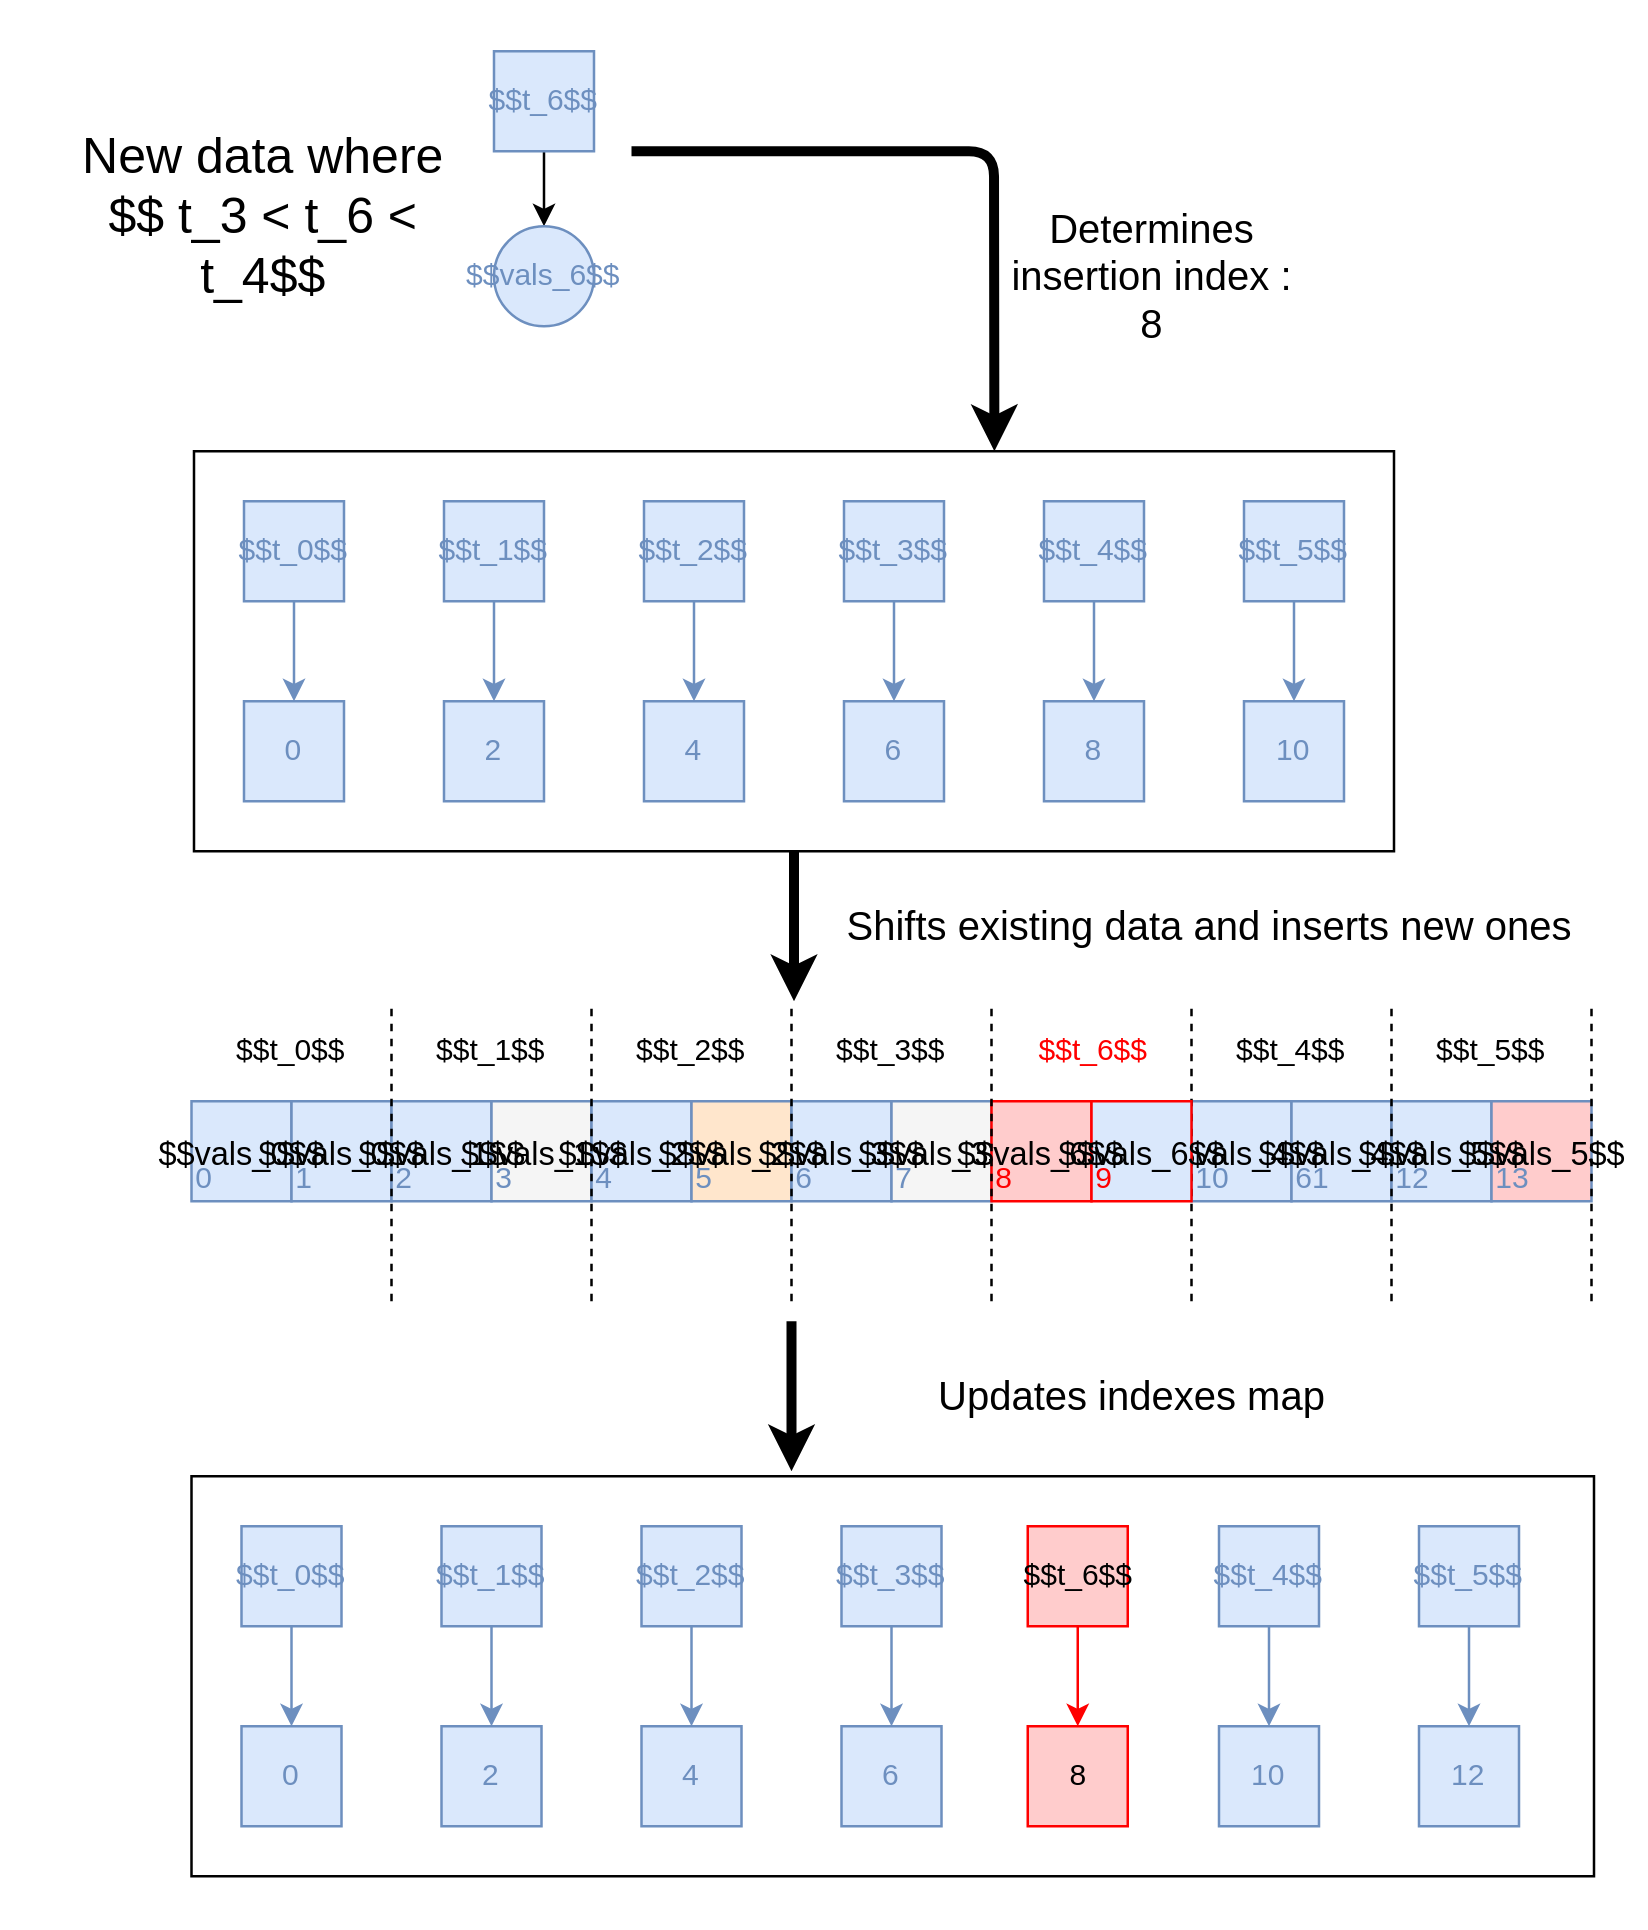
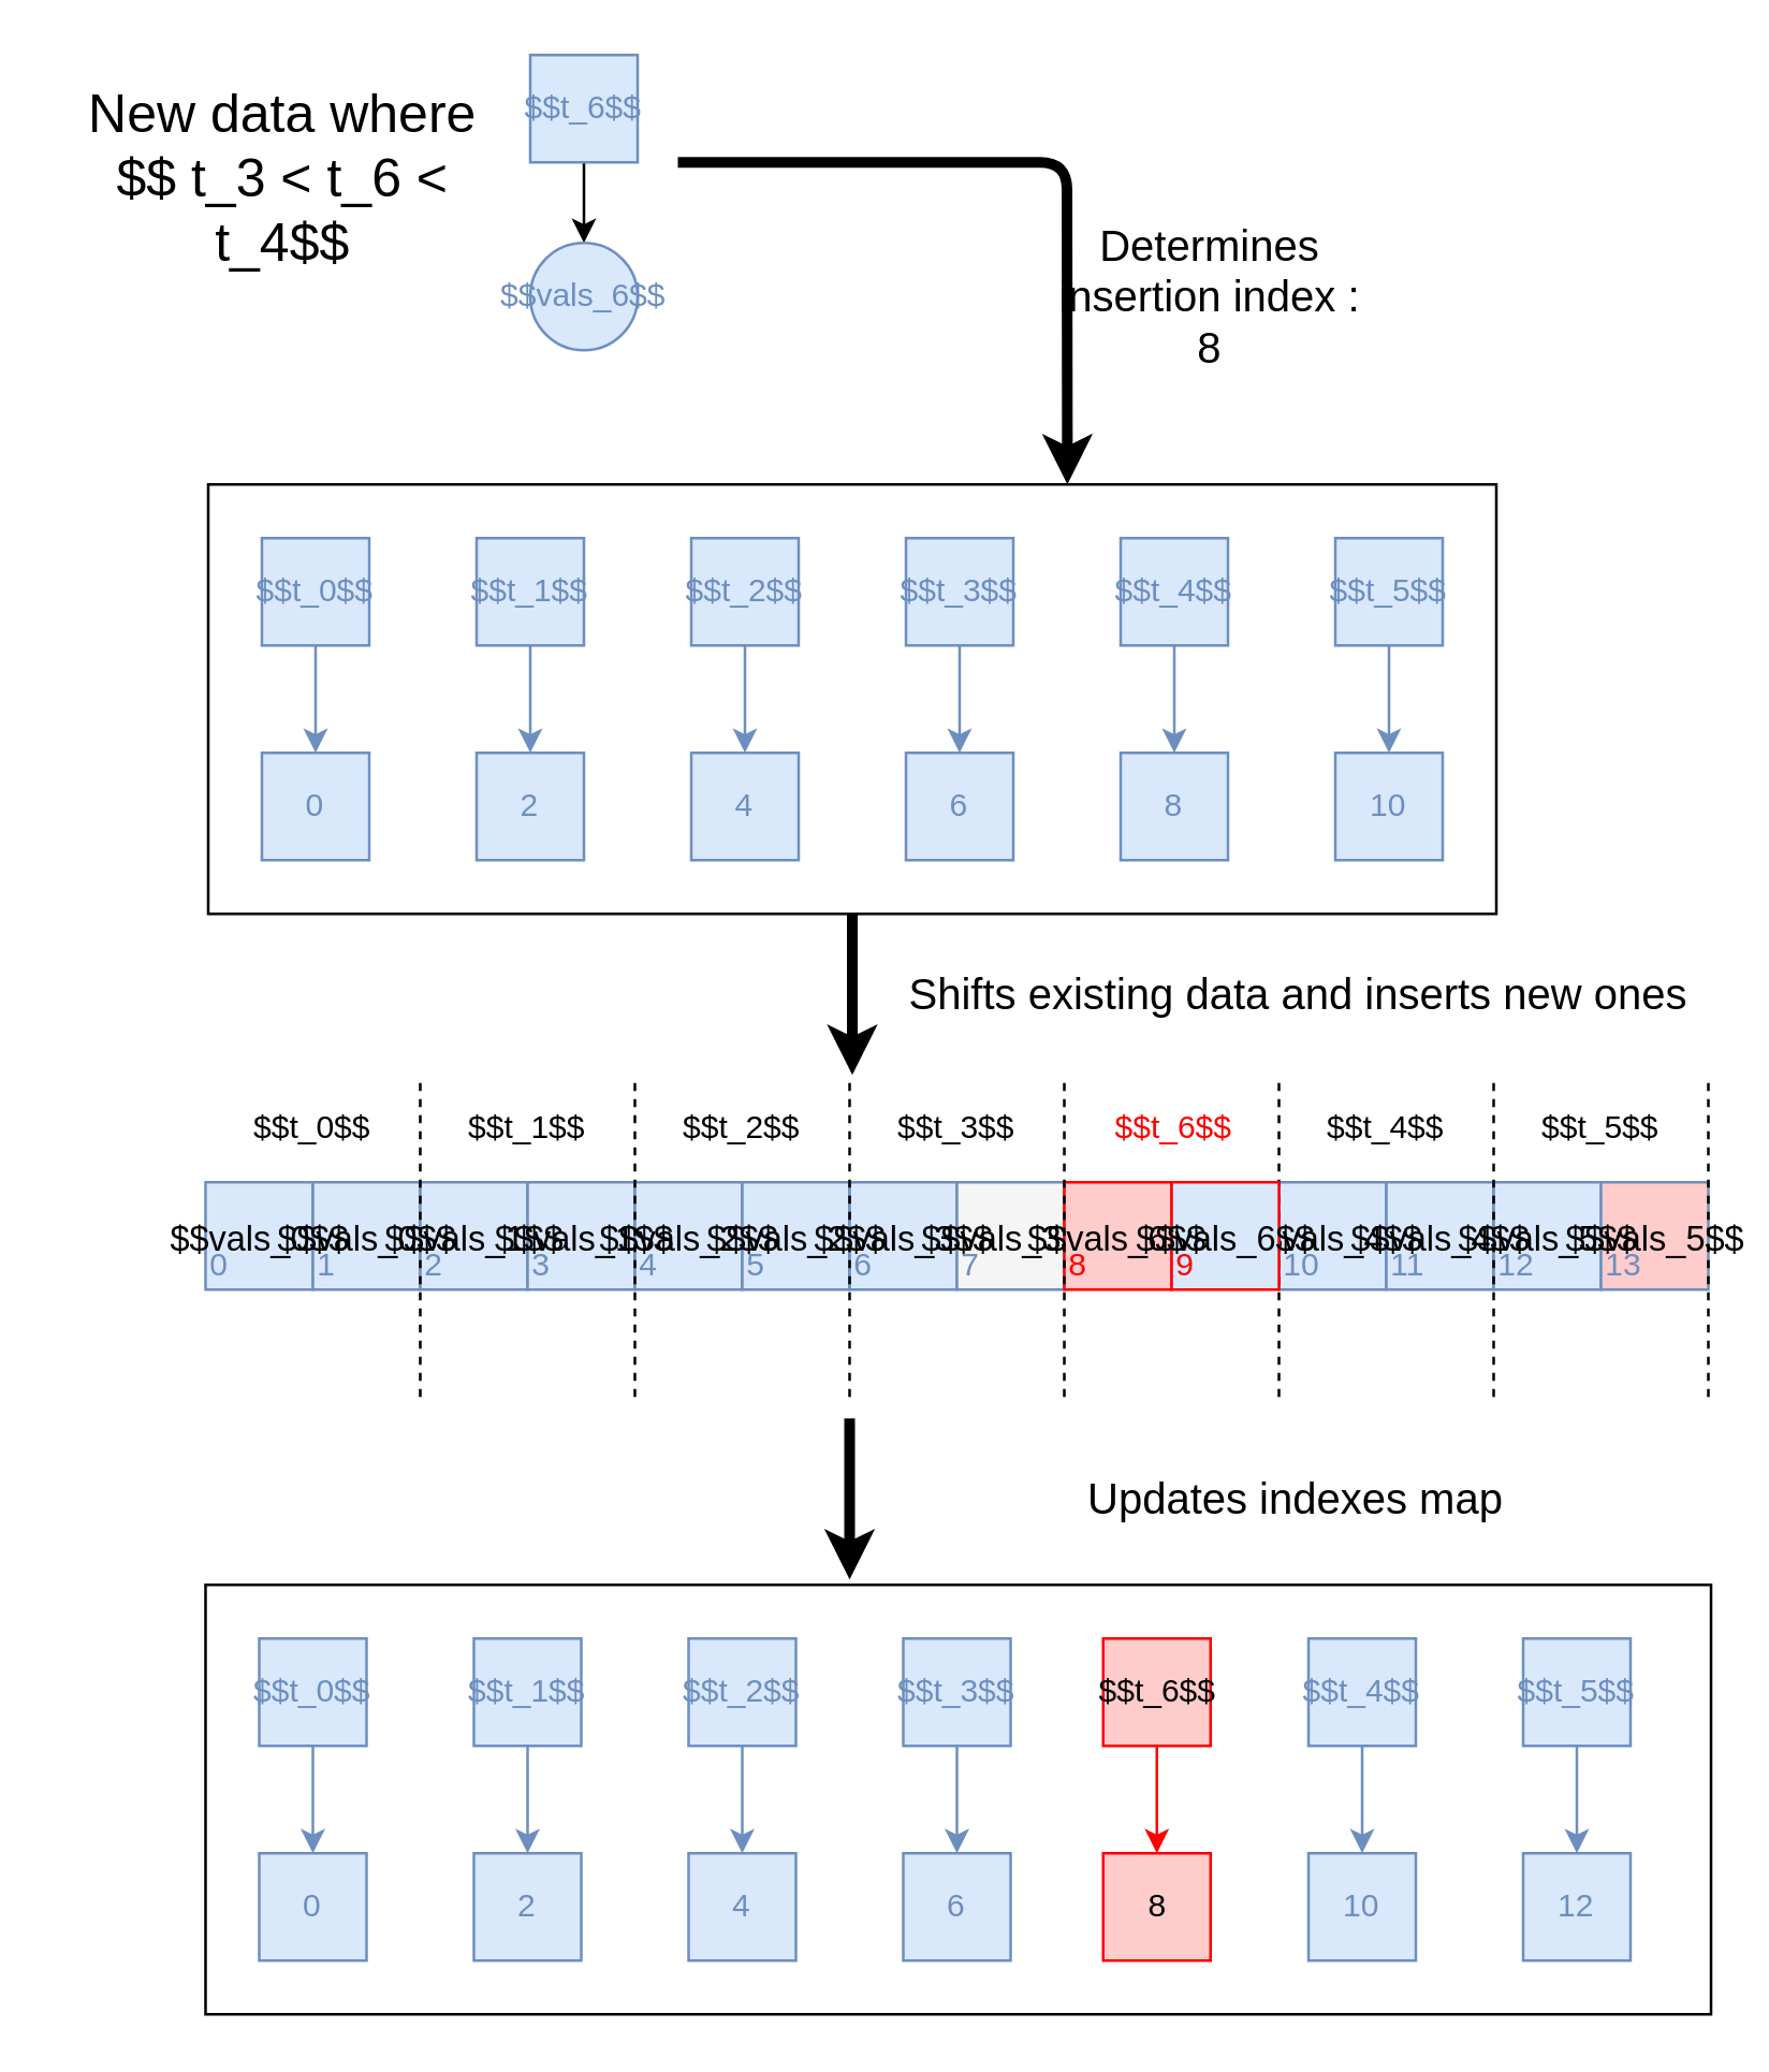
- <mxCell id="48" value="&lt;font style=&quot;font-size: 20px;&quot;&gt;New data where $$ t_3 &amp;lt; t_6 &amp;lt; t_4$$&lt;/font&gt;" style="text;html=1;strokeColor=none;fillColor=none;align=center;verticalAlign=middle;whiteSpace=wrap;rounded=0;" parent="1" vertex="1"><mxGeometry x="20" y="40" width="170" height="90" as="geometry" /></mxCell>
+ <mxCell id="48" value="&lt;font style=&quot;font-size: 20px;&quot;&gt;New data where $$ t_3 &amp;lt; t_6 &amp;lt; t_4$$&lt;/font&gt;" style="text;html=1;strokeColor=none;fillColor=none;align=center;verticalAlign=middle;whiteSpace=wrap;rounded=0;" parent="1" vertex="1"><mxGeometry x="20" y="20" width="170" height="90" as="geometry" /></mxCell>
- <mxCell id="50" value="&lt;font style=&quot;font-size: 16px;&quot;&gt;Determines insertion index :&lt;br&gt;8&lt;br&gt;&lt;/font&gt;" style="text;html=1;strokeColor=none;fillColor=none;align=center;verticalAlign=middle;whiteSpace=wrap;rounded=0;" parent="1" vertex="1"><mxGeometry x="397" y="65" width="127" height="90" as="geometry" /></mxCell>
+ <mxCell id="50" value="&lt;font style=&quot;font-size: 16px;&quot;&gt;Determines insertion index :&lt;br&gt;8&lt;br&gt;&lt;/font&gt;" style="text;html=1;strokeColor=none;fillColor=none;align=center;verticalAlign=middle;whiteSpace=wrap;rounded=0;" parent="1" vertex="1"><mxGeometry x="387" y="65" width="127" height="90" as="geometry" /></mxCell>
- <mxCell id="6" value="3" style="rounded=0;whiteSpace=wrap;html=1;verticalAlign=bottom;align=left;fillColor=#f5f5f5;fontColor=#6D8FBF;strokeColor=#6D8FBF;" parent="1" vertex="1"><mxGeometry x="196" y="440" width="40" height="40" as="geometry" /></mxCell>
+ <mxCell id="6" value="3" style="rounded=0;whiteSpace=wrap;html=1;verticalAlign=bottom;align=left;fillColor=#DAE8FC;fontColor=#6D8FBF;strokeColor=#6D8FBF;" parent="1" vertex="1"><mxGeometry x="196" y="440" width="40" height="40" as="geometry" /></mxCell>
- <mxCell id="8" value="5" style="rounded=0;whiteSpace=wrap;html=1;verticalAlign=bottom;align=left;fillColor=#ffe6cc;fontColor=#6D8FBF;strokeColor=#6D8FBF;" parent="1" vertex="1"><mxGeometry x="276" y="440" width="40" height="40" as="geometry" /></mxCell>
+ <mxCell id="8" value="5" style="rounded=0;whiteSpace=wrap;html=1;verticalAlign=bottom;align=left;fillColor=#DAE8FC;fontColor=#6D8FBF;strokeColor=#6D8FBF;" parent="1" vertex="1"><mxGeometry x="276" y="440" width="40" height="40" as="geometry" /></mxCell>
- <mxCell id="12" value="61" style="rounded=0;whiteSpace=wrap;html=1;verticalAlign=bottom;align=left;fillColor=#DAE8FC;fontColor=#6D8FBF;strokeColor=#6D8FBF;" parent="1" vertex="1"><mxGeometry x="516" y="440" width="40" height="40" as="geometry" /></mxCell>
+ <mxCell id="12" value="11" style="rounded=0;whiteSpace=wrap;html=1;verticalAlign=bottom;align=left;fillColor=#DAE8FC;fontColor=#6D8FBF;strokeColor=#6D8FBF;" parent="1" vertex="1"><mxGeometry x="516" y="440" width="40" height="40" as="geometry" /></mxCell>
- <mxCell id="72" value="&lt;font style=&quot;font-size: 16px;&quot;&gt;Updates indexes map&lt;br&gt;&lt;/font&gt;" style="text;html=1;strokeColor=none;fillColor=none;align=center;verticalAlign=middle;whiteSpace=wrap;rounded=0;" parent="1" vertex="1"><mxGeometry x="303.5" y="538" width="297" height="40" as="geometry" /></mxCell>
+ <mxCell id="72" value="&lt;font style=&quot;font-size: 16px;&quot;&gt;Updates indexes map&lt;br&gt;&lt;/font&gt;" style="text;html=1;strokeColor=none;fillColor=none;align=center;verticalAlign=middle;whiteSpace=wrap;rounded=0;" parent="1" vertex="1"><mxGeometry x="333.5" y="538" width="297" height="40" as="geometry" /></mxCell>
